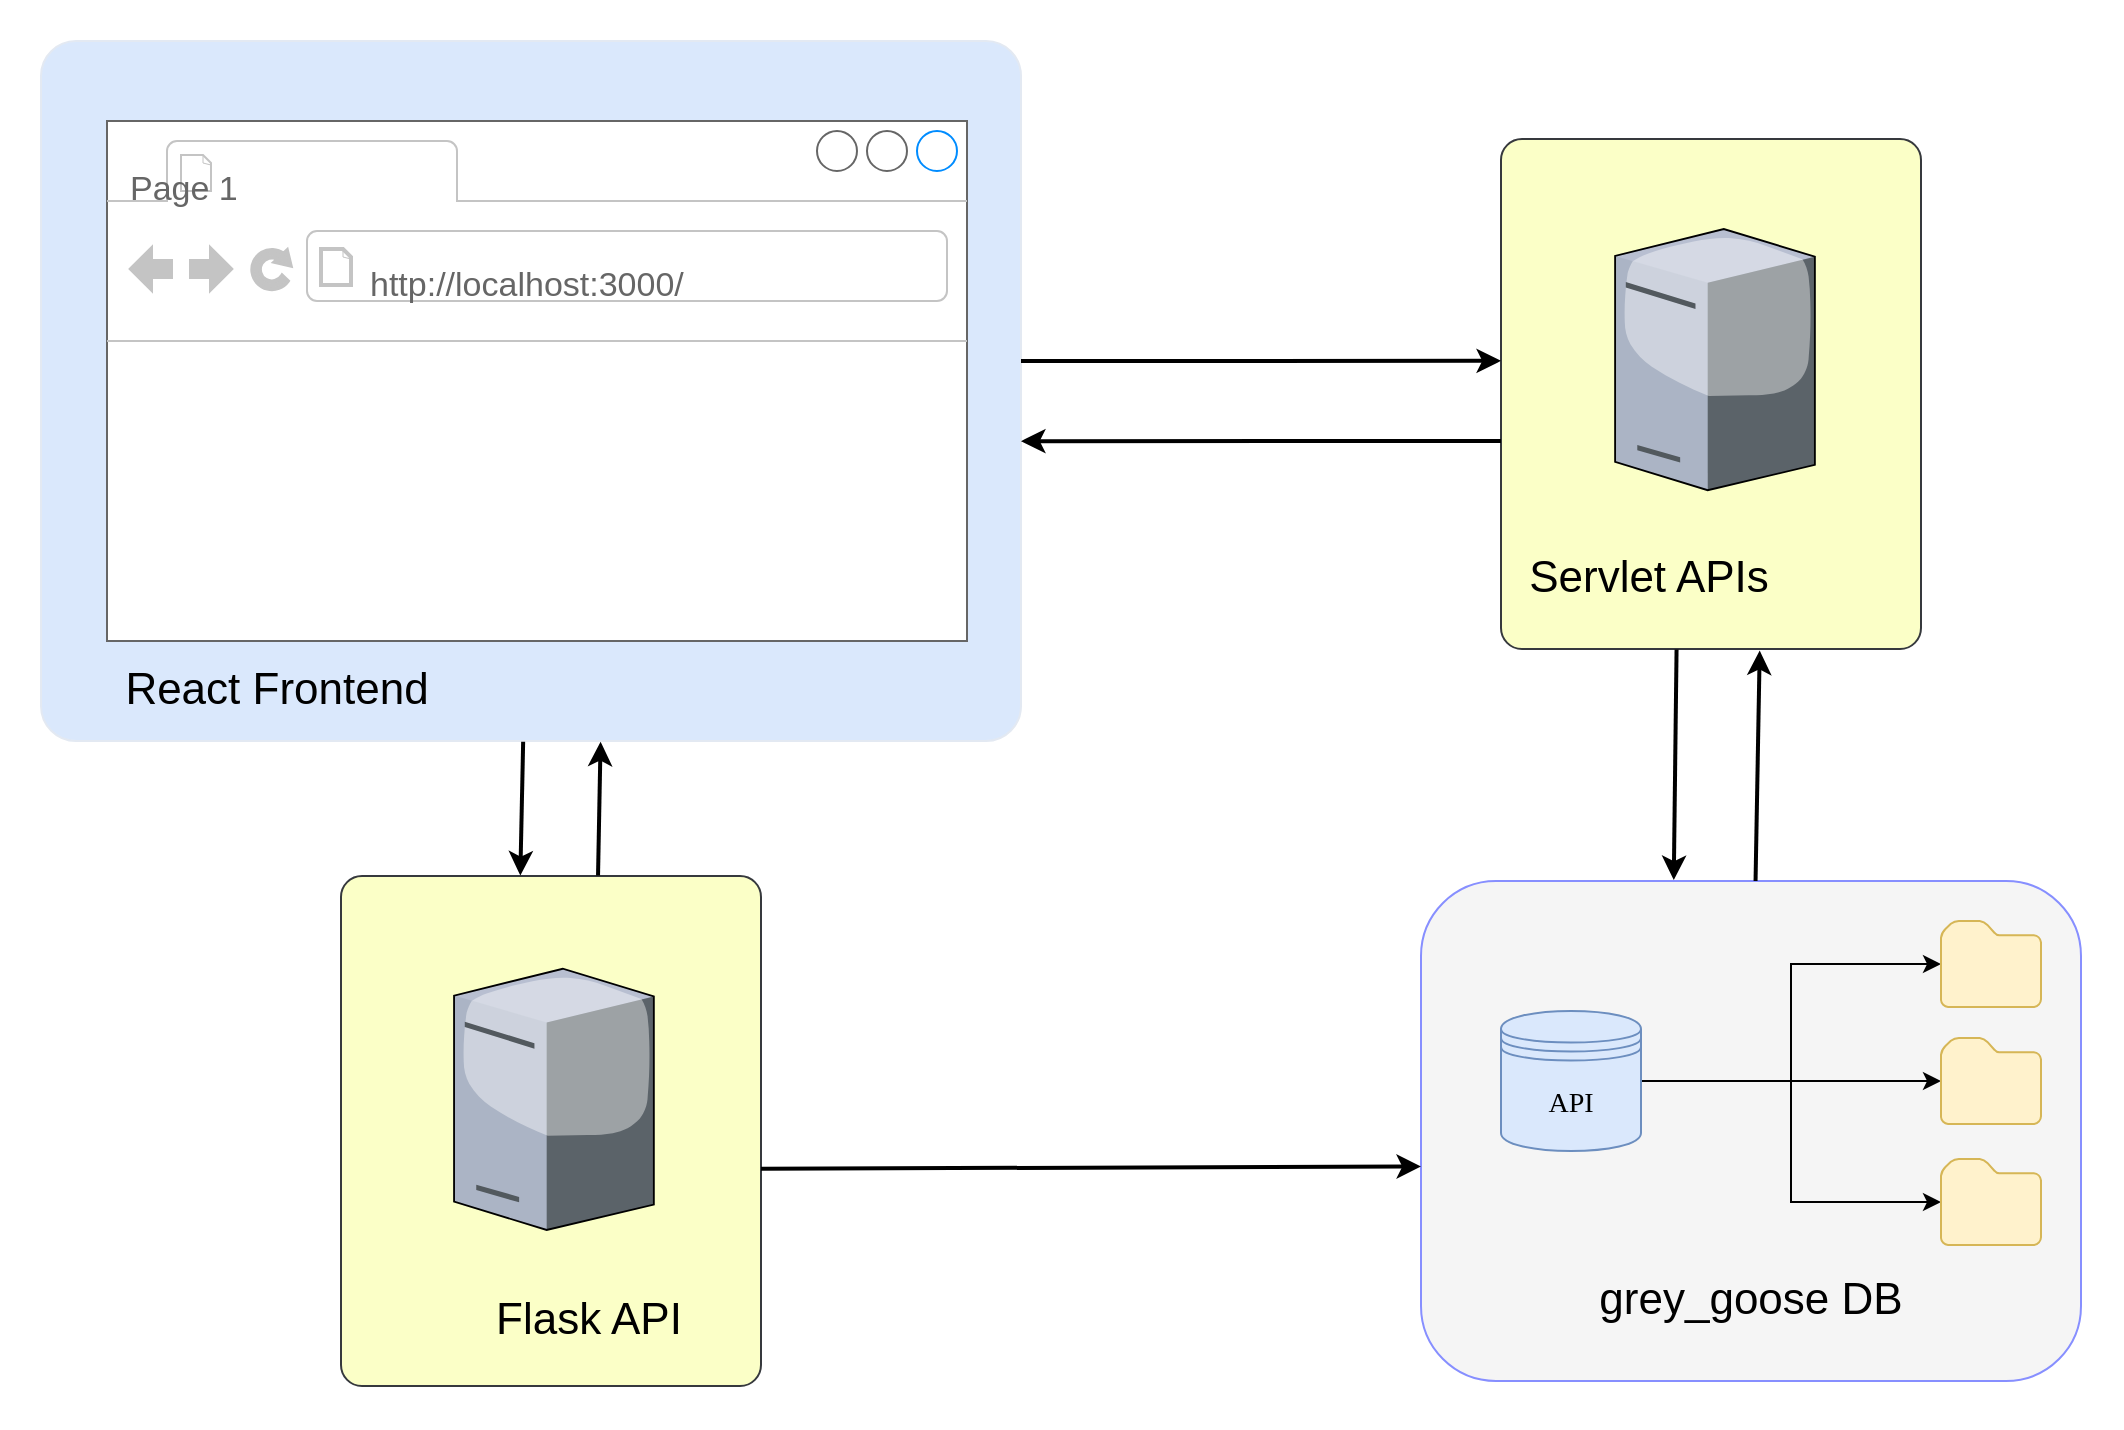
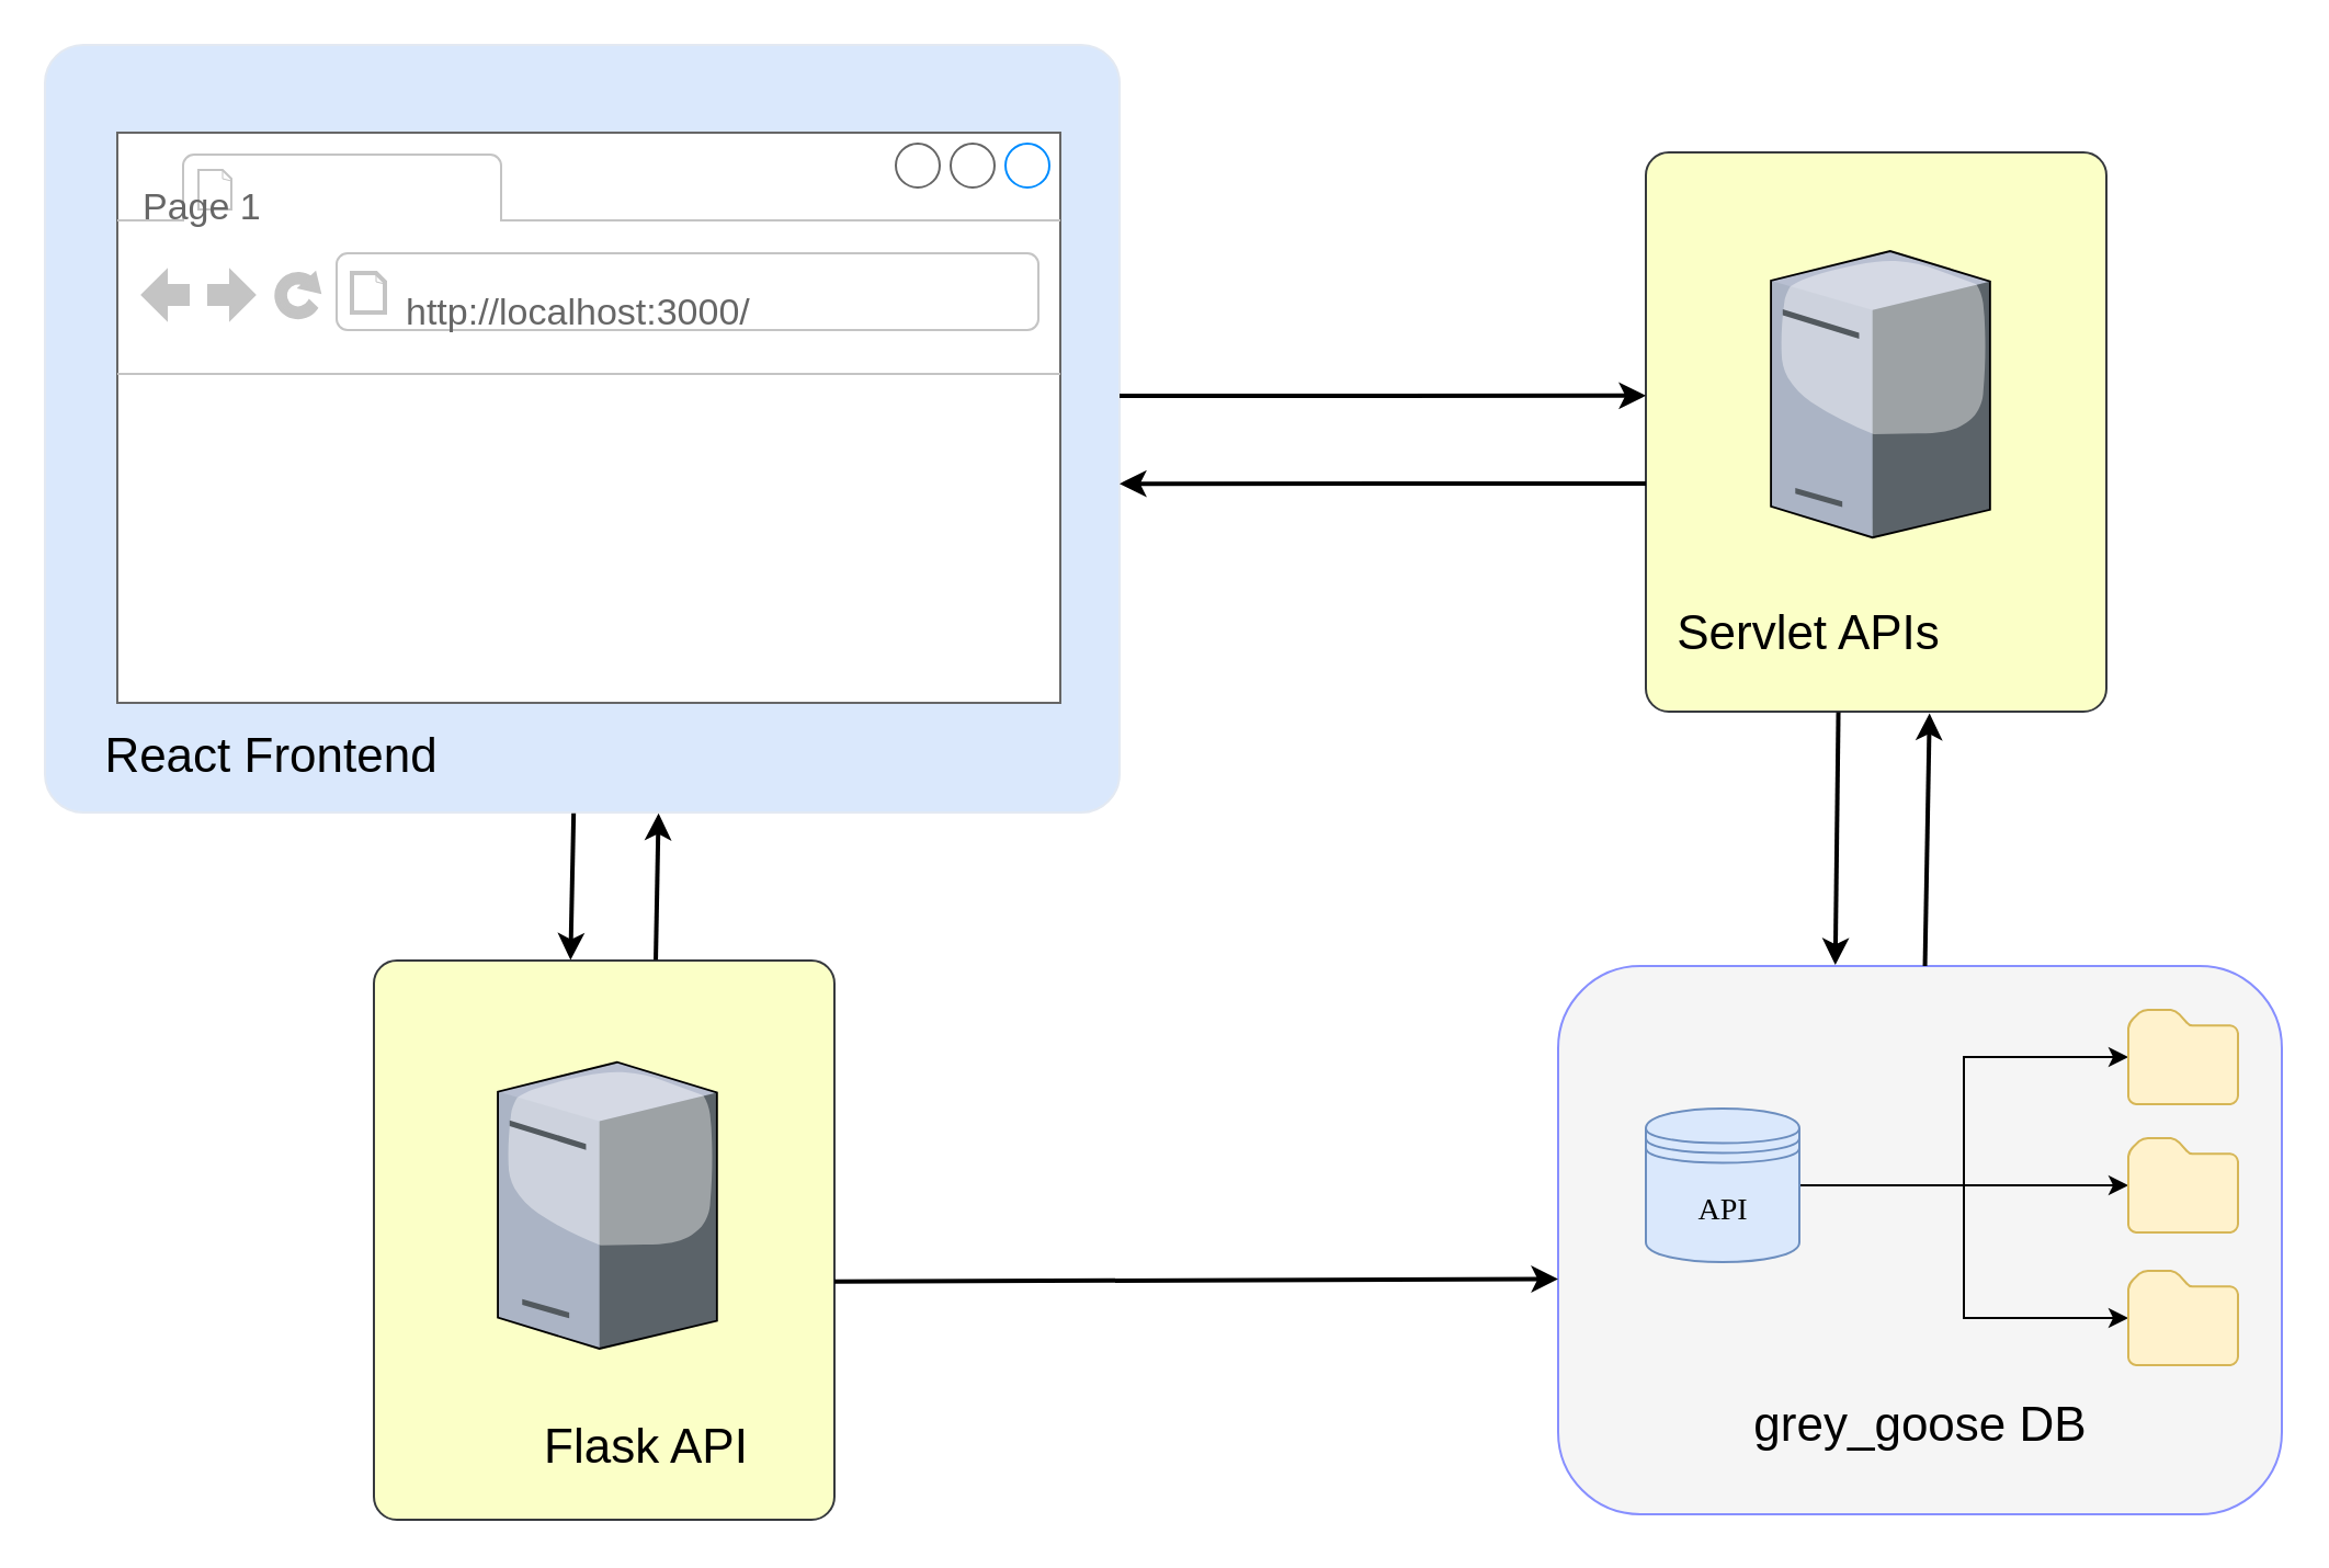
- <mxCell id="15" value="React Frontend" style="text;html=1;align=center;verticalAlign=middle;resizable=0;points=[];autosize=1;strokeColor=none;fillColor=none;fontSize=22;fontFamily=Helvetica;" parent="1" vertex="1"><mxGeometry x="53" y="330" width="170" height="30" as="geometry" /></mxCell>
+ <mxCell id="15" value="React Frontend" style="text;html=1;align=center;verticalAlign=middle;resizable=0;points=[];autosize=1;strokeColor=none;fillColor=none;fontSize=22;fontFamily=Helvetica;" parent="1" vertex="1"><mxGeometry x="38" y="330" width="170" height="30" as="geometry" /></mxCell>
